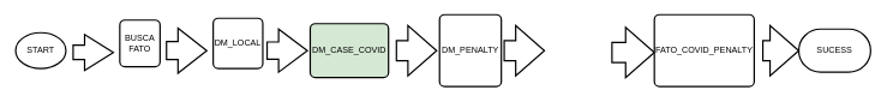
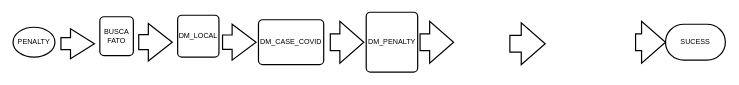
- <mxCell id="2" value="START" style="strokeWidth=2;html=1;shape=mxgraph.flowchart.start_1;whiteSpace=wrap;" vertex="1" parent="1"><mxGeometry y="45" width="70" height="50" as="geometry" x="20" /></mxCell>
+ <mxCell id="2" value="PENALTY" style="strokeWidth=2;html=1;shape=mxgraph.flowchart.start_1;whiteSpace=wrap;" vertex="1" parent="1"><mxGeometry y="45" width="70" height="50" as="geometry" x="20" /></mxCell>
- <mxCell id="7" value="DM_CASE_COVID" style="rounded=1;whiteSpace=wrap;html=1;absoluteArcSize=1;arcSize=14;strokeWidth=2;fillColor=#d5e8d4;" vertex="1" parent="1"><mxGeometry x="430" y="32.5" width="109" height="75" as="geometry" /></mxCell>
+ <mxCell id="7" value="DM_CASE_COVID" style="rounded=1;whiteSpace=wrap;html=1;absoluteArcSize=1;arcSize=14;strokeWidth=2;" vertex="1" parent="1"><mxGeometry x="430" y="32.5" width="109" height="75" as="geometry" /></mxCell>
- <mxCell id="13" value="FATO_COVID_PENALTY" style="rounded=1;whiteSpace=wrap;html=1;absoluteArcSize=1;arcSize=14;strokeWidth=2;" vertex="1" parent="1"><mxGeometry x="909" y="20" width="139" height="100" as="geometry" /></mxCell>
